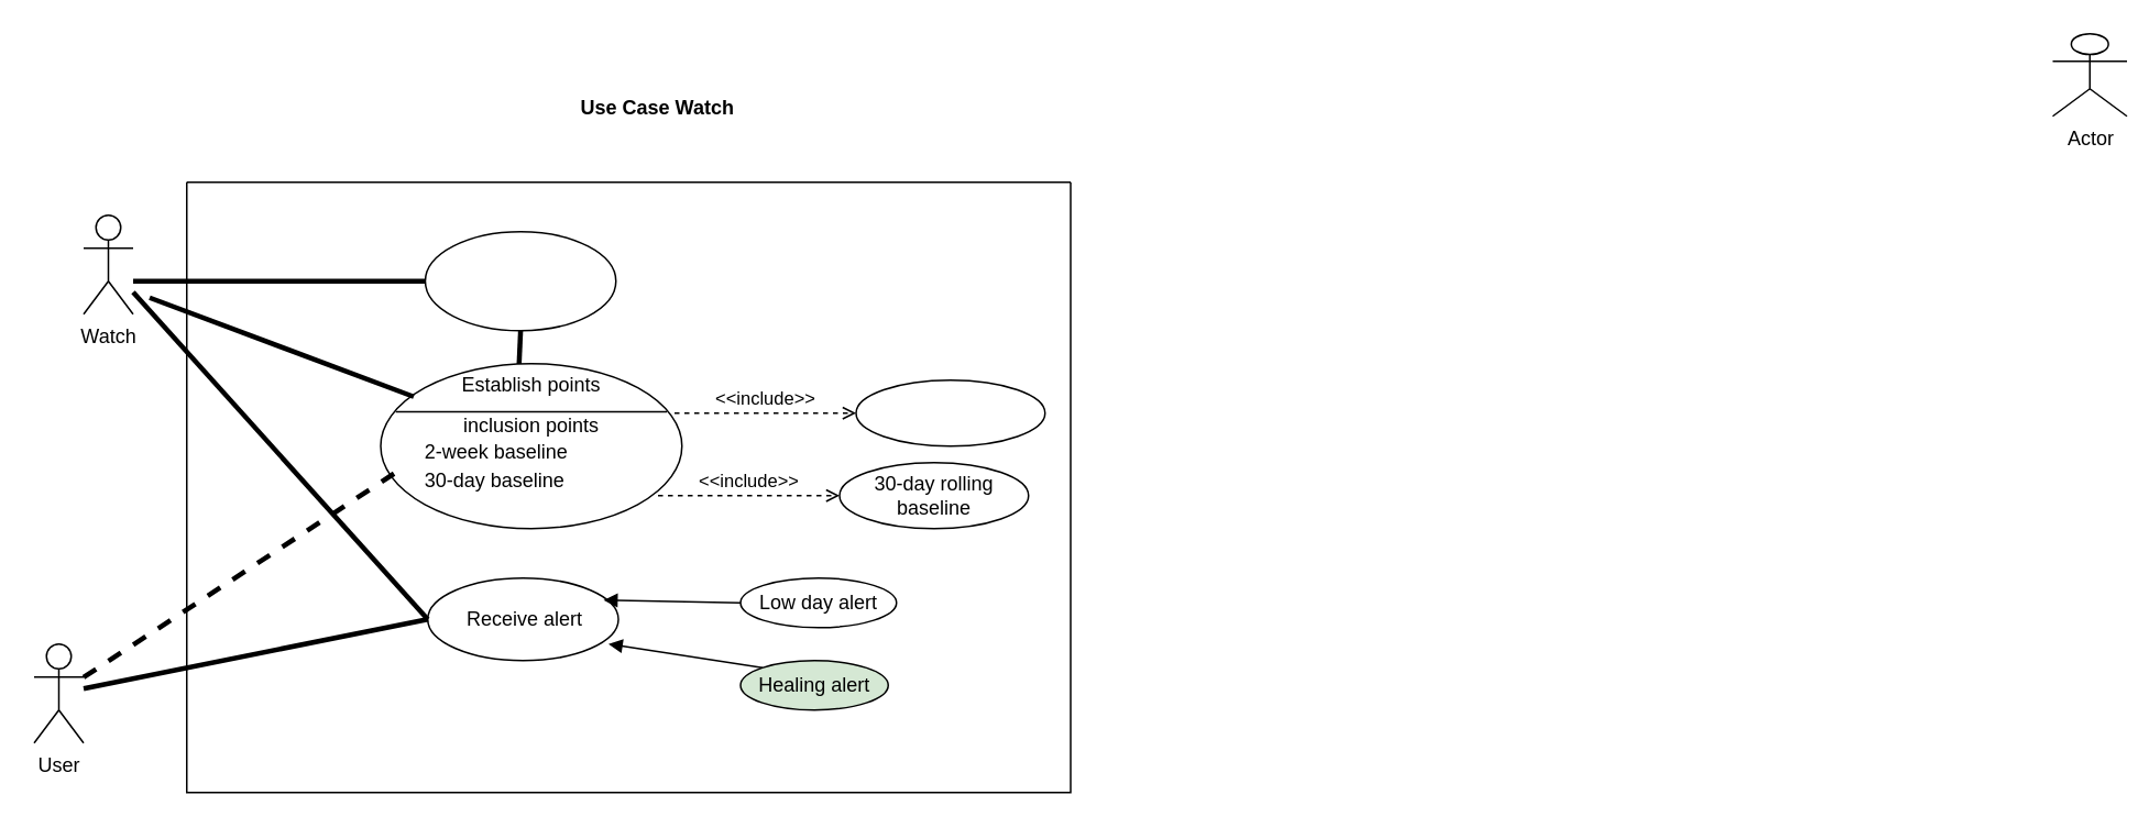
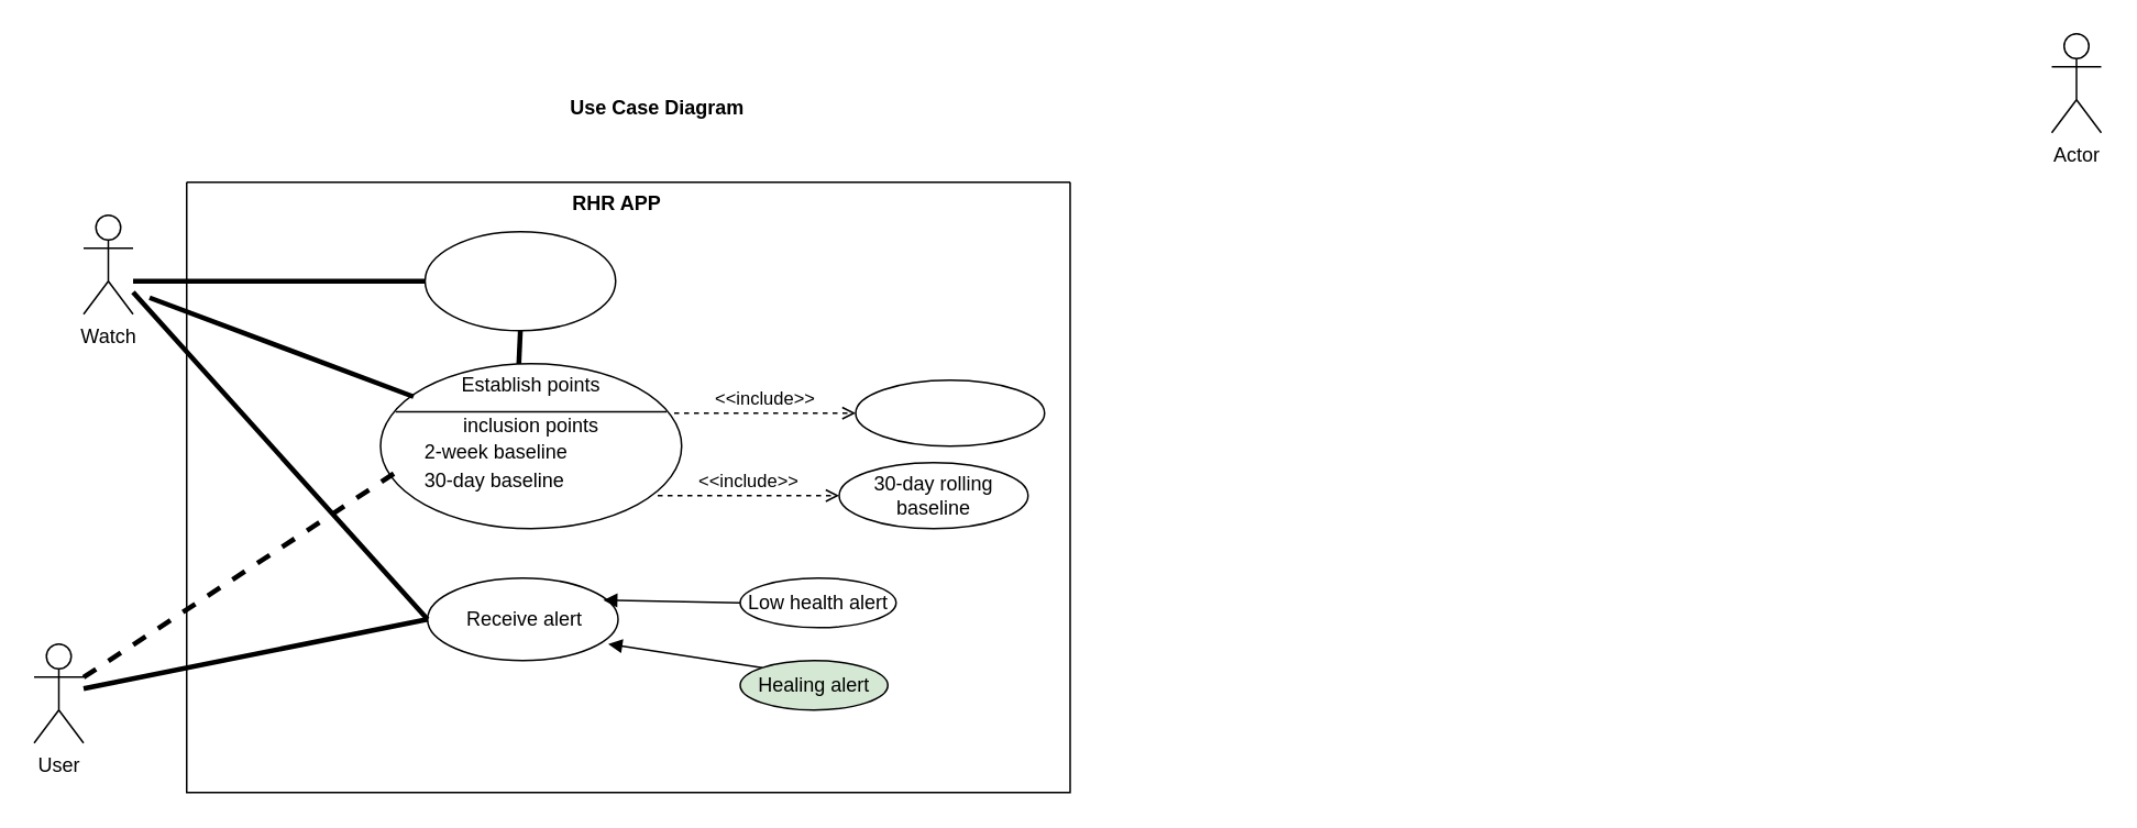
- <mxCell id="2" value="Actor" style="shape=umlActor;verticalLabelPosition=bottom;verticalAlign=top;html=1;outlineConnect=0;" parent="1" vertex="1"><mxGeometry x="1243" y="20" width="45" height="50" as="geometry" /></mxCell>
+ <mxCell id="2" value="Actor" style="shape=umlActor;verticalLabelPosition=bottom;verticalAlign=top;html=1;outlineConnect=0;" parent="1" vertex="1"><mxGeometry x="1243" y="20" width="30" height="60" as="geometry" /></mxCell>
- <mxCell id="4" value="&lt;b&gt;Use Case Watch&lt;/b&gt;" style="text;strokeColor=none;align=center;fillColor=none;html=1;verticalAlign=middle;whiteSpace=wrap;rounded=0;" parent="1" vertex="1"><mxGeometry x="288" y="50" width="220" height="30" as="geometry" /></mxCell>
+ <mxCell id="4" value="&lt;b&gt;Use Case Diagram&lt;/b&gt;" style="text;strokeColor=none;align=center;fillColor=none;html=1;verticalAlign=middle;whiteSpace=wrap;rounded=0;" parent="1" vertex="1"><mxGeometry x="288" y="50" width="220" height="30" as="geometry" /></mxCell>
+ <mxCell id="7" value="RHR APP" style="text;align=center;fontStyle=1;verticalAlign=middle;spacingLeft=3;spacingRight=3;strokeColor=none;rotatable=0;points=[[0,0.5],[1,0.5]];portConstraint=eastwest;html=1;" parent="5" vertex="1"><mxGeometry x="220" width="80" height="26" as="geometry" /></mxCell>
- <mxCell id="22" value="Low day alert" style="ellipse;whiteSpace=wrap;html=1;" parent="5" vertex="1"><mxGeometry x="335.5" y="240" width="94.5" height="30" as="geometry" /></mxCell>
+ <mxCell id="22" value="Low health alert" style="ellipse;whiteSpace=wrap;html=1;" parent="5" vertex="1"><mxGeometry x="335.5" y="240" width="94.5" height="30" as="geometry" /></mxCell>
